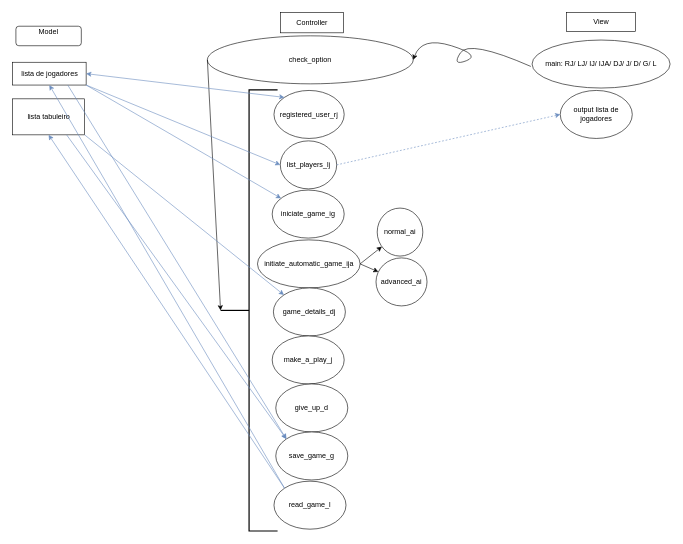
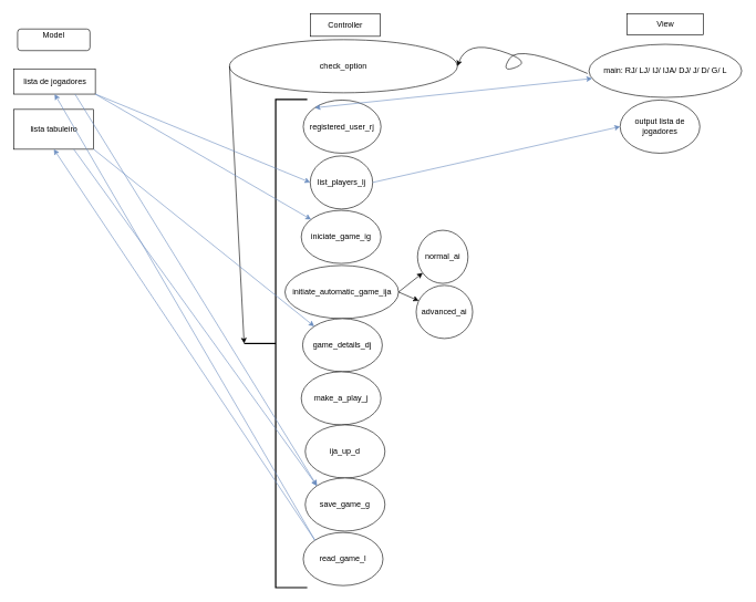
- <mxCell id="26" value="" style="endArrow=classic;startArrow=classic;html=1;rounded=1;sketch=0;curved=0;exitX=0;exitY=0;exitDx=0;exitDy=0;entryX=1;entryY=0.5;entryDx=0;entryDy=0;fillColor=#dae8fc;strokeColor=#6c8ebf;" edge="1" parent="1" source="9" target="5"><mxGeometry width="50" height="50" relative="1" as="geometry"><mxPoint x="538" y="421" as="sourcePoint" /><mxPoint x="588" y="371" as="targetPoint" /></mxGeometry></mxCell>
+ <mxCell id="26" value="" style="endArrow=classic;startArrow=classic;html=1;rounded=1;sketch=0;curved=0;exitX=0;exitY=0;exitDx=0;exitDy=0;fillColor=#dae8fc;strokeColor=#6c8ebf;" edge="1" parent="1" source="9" target="7"><mxGeometry width="50" height="50" relative="1" as="geometry"><mxPoint x="538" y="421" as="sourcePoint" /><mxPoint x="588" y="371" as="targetPoint" /></mxGeometry></mxCell>
- <mxCell id="28" value="" style="endArrow=classic;html=1;rounded=1;sketch=0;curved=0;exitX=1;exitY=0.5;exitDx=0;exitDy=0;entryX=0;entryY=0.5;entryDx=0;entryDy=0;fillColor=#dae8fc;strokeColor=#6c8ebf;dashed=1;" edge="1" parent="1" source="11" target="12"><mxGeometry width="50" height="50" relative="1" as="geometry"><mxPoint x="898" y="421" as="sourcePoint" /><mxPoint x="929" y="265" as="targetPoint" /></mxGeometry></mxCell>
+ <mxCell id="28" value="" style="endArrow=classic;html=1;rounded=1;sketch=0;curved=0;exitX=1;exitY=0.5;exitDx=0;exitDy=0;entryX=0;entryY=0.5;entryDx=0;entryDy=0;fillColor=#dae8fc;strokeColor=#6c8ebf;" edge="1" parent="1" source="11" target="12"><mxGeometry width="50" height="50" relative="1" as="geometry"><mxPoint x="898" y="421" as="sourcePoint" /><mxPoint x="929" y="265" as="targetPoint" /></mxGeometry></mxCell>
- <mxCell id="17" value="give_up_d" style="ellipse;whiteSpace=wrap;html=1;rounded=0;sketch=0;" vertex="1" parent="1"><mxGeometry x="459" y="639" width="120" height="80" as="geometry" /></mxCell>
+ <mxCell id="17" value="ija_up_d" style="ellipse;whiteSpace=wrap;html=1;rounded=0;sketch=0;" vertex="1" parent="1"><mxGeometry x="459" y="639" width="120" height="80" as="geometry" /></mxCell>
